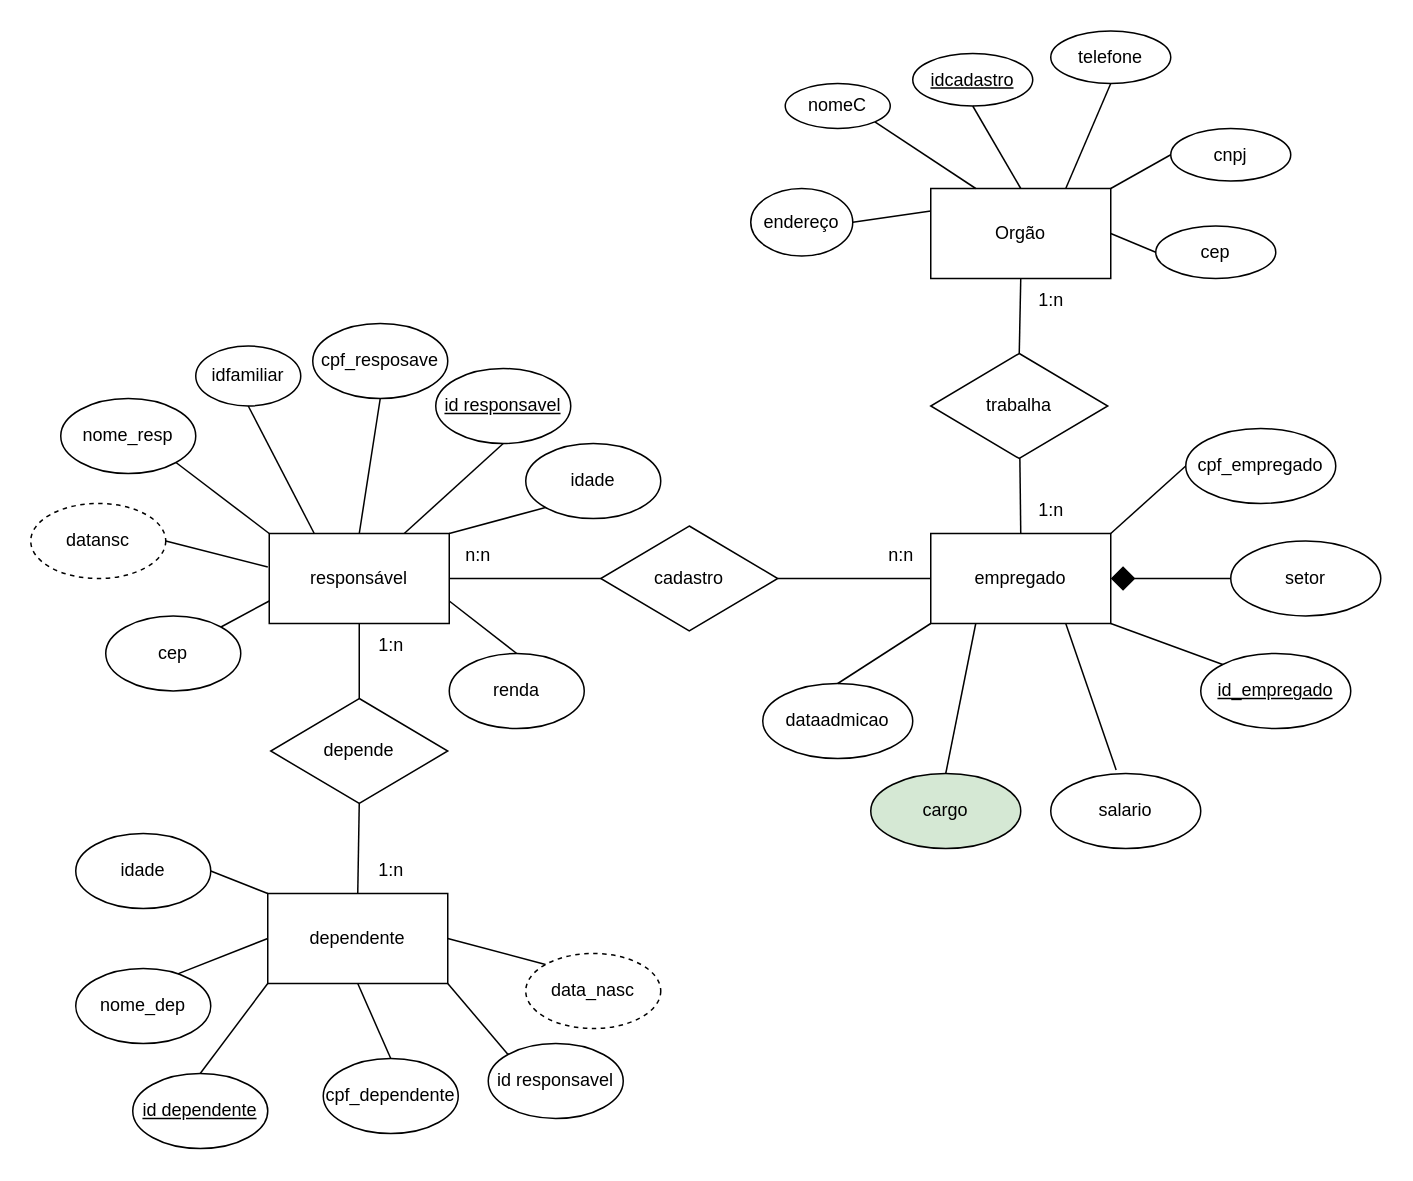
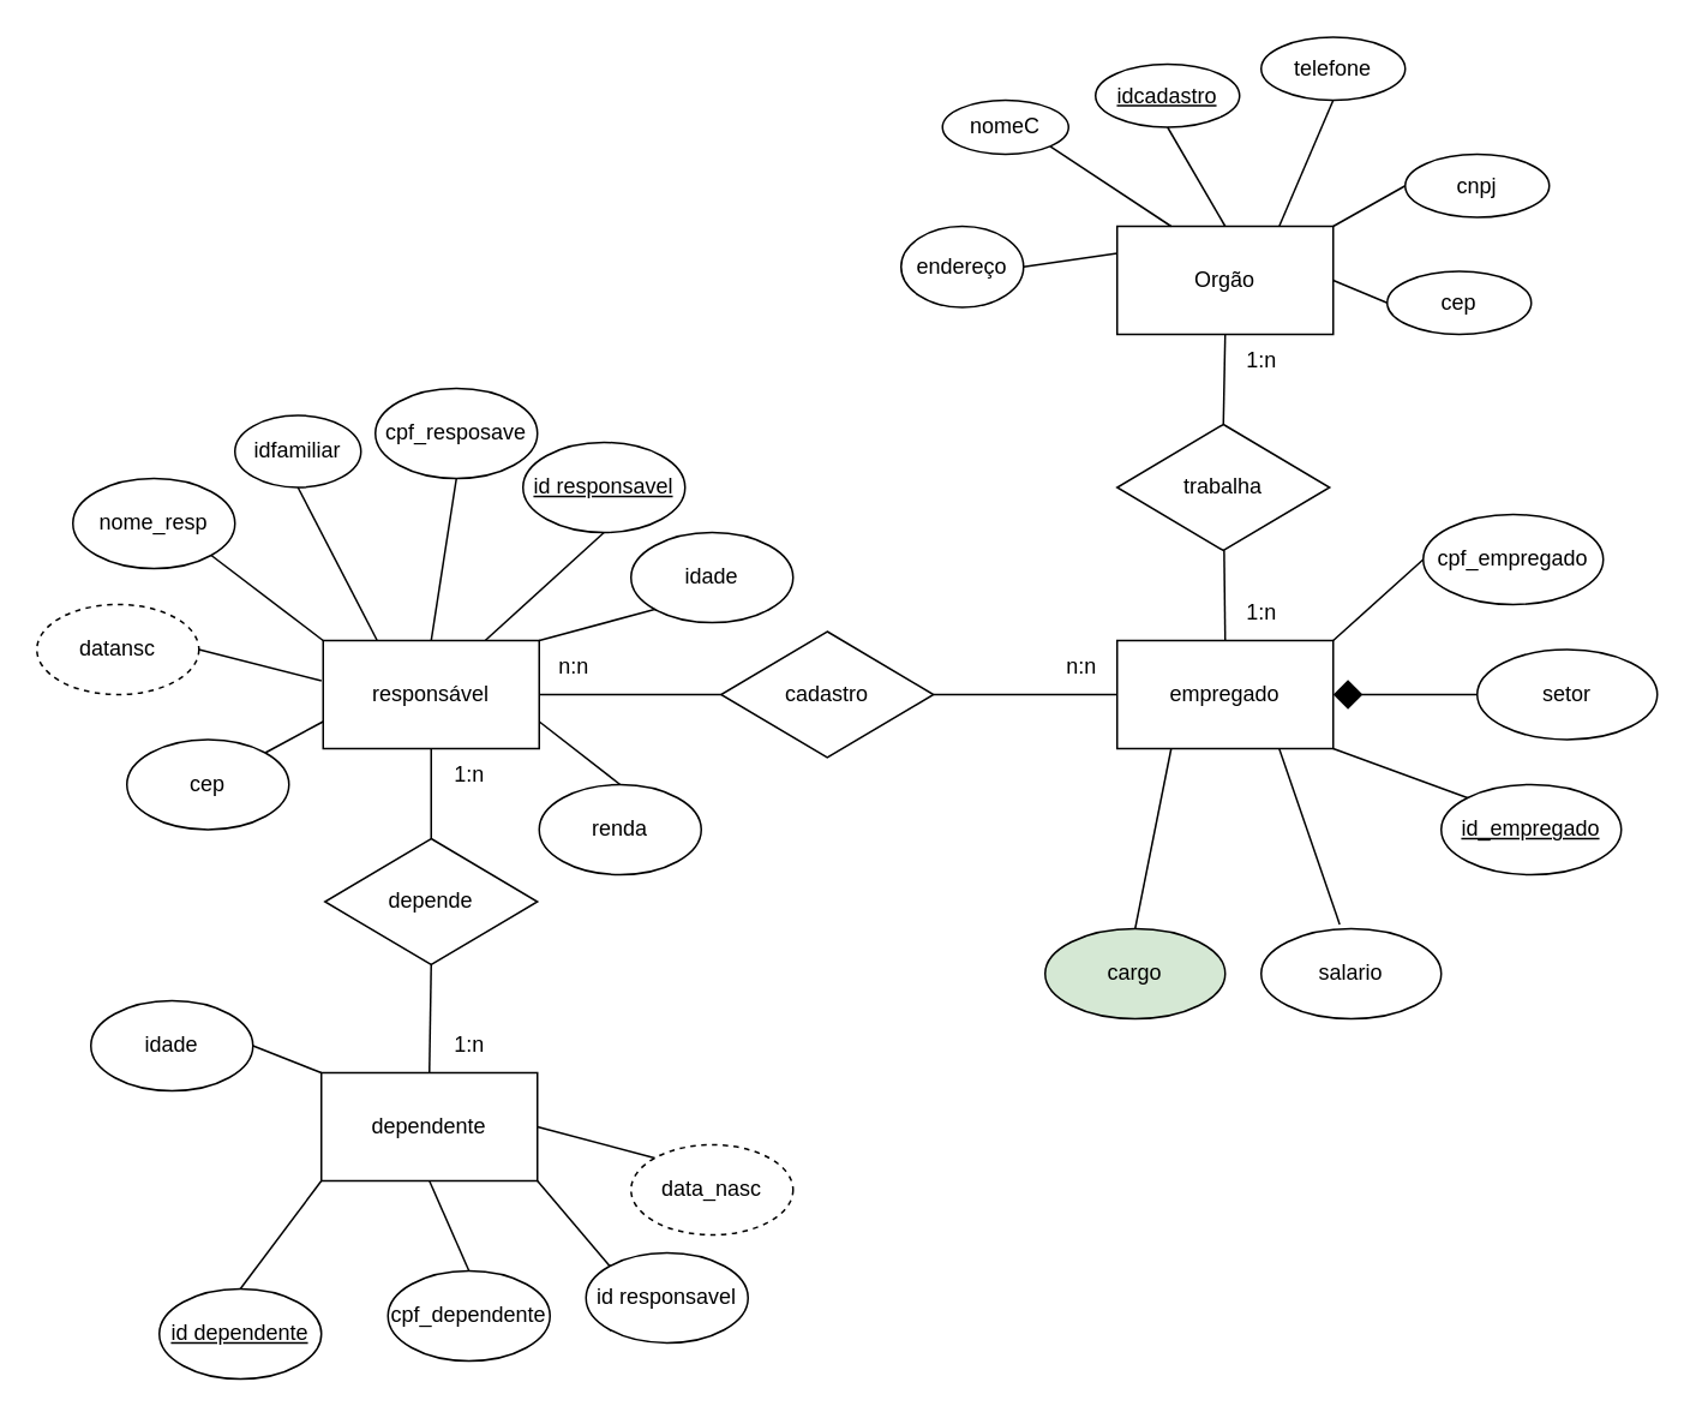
- <mxCell id="48" value="" style="endArrow=none;html=1;rounded=0;startSize=14;endSize=14;sourcePerimeterSpacing=8;targetPerimeterSpacing=8;curved=1;entryX=0;entryY=1;entryDx=0;entryDy=0;exitX=0.5;exitY=0;exitDx=0;exitDy=0;" edge="1" parent="1" source="44" target="2"><mxGeometry width="50" height="50" relative="1" as="geometry"><mxPoint x="640" y="525" as="sourcePoint" /><mxPoint x="690" y="425" as="targetPoint" /></mxGeometry></mxCell>
- <mxCell id="44" value="dataadmicao" style="ellipse;whiteSpace=wrap;html=1;" vertex="1" parent="1"><mxGeometry x="508" y="455" width="100" height="50" as="geometry" /></mxCell>
- <mxCell id="62" value="" style="endArrow=none;html=1;rounded=0;startSize=14;endSize=14;sourcePerimeterSpacing=8;targetPerimeterSpacing=8;curved=1;exitX=0.756;exitY=0.072;exitDx=0;exitDy=0;exitPerimeter=0;entryX=0;entryY=0.5;entryDx=0;entryDy=0;" edge="1" parent="1" source="61" target="6"><mxGeometry width="50" height="50" relative="1" as="geometry"><mxPoint x="150" y="545" as="sourcePoint" /><mxPoint x="200" y="495" as="targetPoint" /></mxGeometry></mxCell>
- <mxCell id="61" value="nome_dep" style="ellipse;whiteSpace=wrap;html=1;" vertex="1" parent="1"><mxGeometry x="50" y="645" width="90" height="50" as="geometry" /></mxCell>
